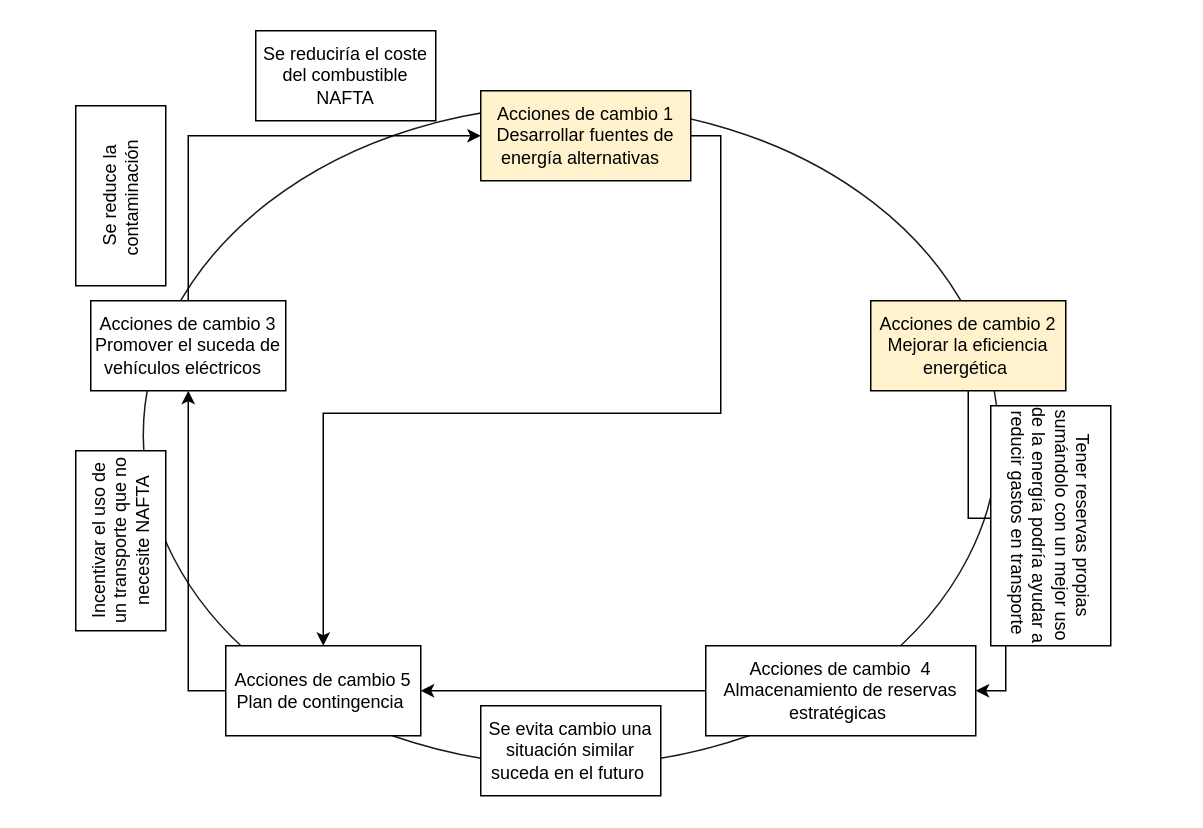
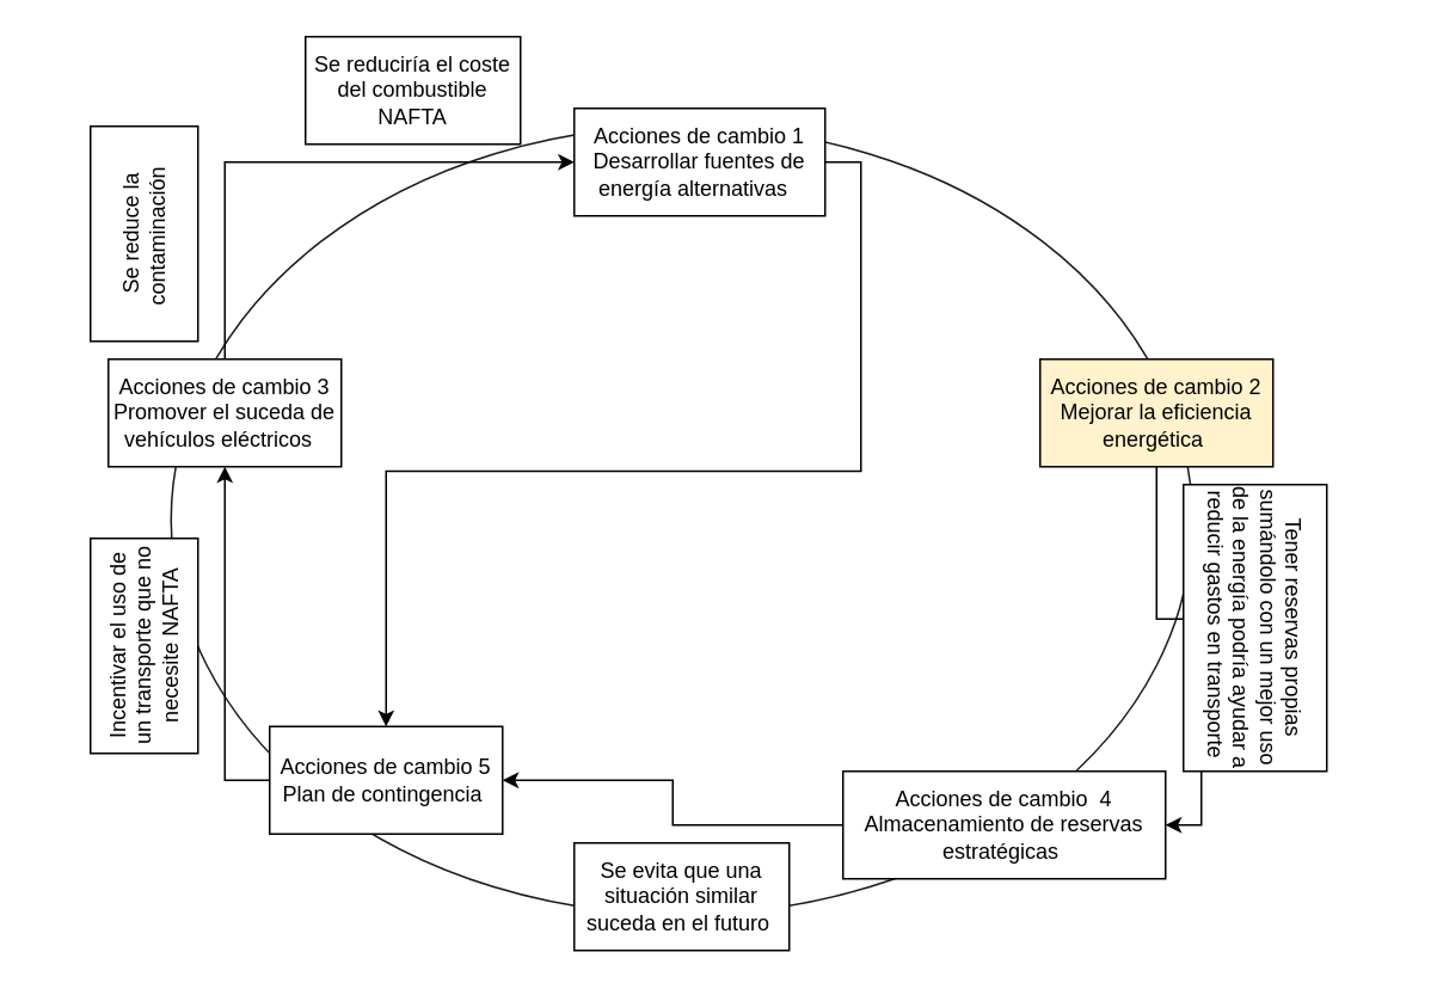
- <mxCell id="4" value="&lt;font style=&quot;vertical-align: inherit;&quot;&gt;&lt;font style=&quot;vertical-align: inherit;&quot;&gt;&lt;font style=&quot;vertical-align: inherit;&quot;&gt;&lt;font style=&quot;vertical-align: inherit;&quot;&gt;&lt;font style=&quot;vertical-align: inherit;&quot;&gt;&lt;font style=&quot;vertical-align: inherit;&quot;&gt;Acciones de cambio 1&lt;/font&gt;&lt;/font&gt;&lt;br&gt;&lt;font style=&quot;vertical-align: inherit;&quot;&gt;&lt;font style=&quot;vertical-align: inherit;&quot;&gt;Desarrollar fuentes de energía alternativas&amp;nbsp;&amp;nbsp;&lt;/font&gt;&lt;/font&gt;&lt;/font&gt;&lt;/font&gt;&lt;/font&gt;&lt;/font&gt;" style="rounded=0;whiteSpace=wrap;html=1;fillColor=#fff2cc;" vertex="1" parent="1"><mxGeometry x="320" y="60" width="140" height="60" as="geometry" /></mxCell>
+ <mxCell id="4" value="&lt;font style=&quot;vertical-align: inherit;&quot;&gt;&lt;font style=&quot;vertical-align: inherit;&quot;&gt;&lt;font style=&quot;vertical-align: inherit;&quot;&gt;&lt;font style=&quot;vertical-align: inherit;&quot;&gt;&lt;font style=&quot;vertical-align: inherit;&quot;&gt;&lt;font style=&quot;vertical-align: inherit;&quot;&gt;Acciones de cambio 1&lt;/font&gt;&lt;/font&gt;&lt;br&gt;&lt;font style=&quot;vertical-align: inherit;&quot;&gt;&lt;font style=&quot;vertical-align: inherit;&quot;&gt;Desarrollar fuentes de energía alternativas&amp;nbsp;&amp;nbsp;&lt;/font&gt;&lt;/font&gt;&lt;/font&gt;&lt;/font&gt;&lt;/font&gt;&lt;/font&gt;" style="rounded=0;whiteSpace=wrap;html=1;" vertex="1" parent="1"><mxGeometry x="320" y="60" width="140" height="60" as="geometry" /></mxCell>
- <mxCell id="12" value="&lt;font style=&quot;vertical-align: inherit;&quot;&gt;&lt;font style=&quot;vertical-align: inherit;&quot;&gt;&lt;font style=&quot;vertical-align: inherit;&quot;&gt;&lt;font style=&quot;vertical-align: inherit;&quot;&gt;Acciones de cambio 5&lt;br&gt;Plan de contingencia&amp;nbsp;&lt;/font&gt;&lt;/font&gt;&lt;/font&gt;&lt;/font&gt;" style="rounded=0;whiteSpace=wrap;html=1;" vertex="1" parent="1"><mxGeometry x="150" y="430" width="130" height="60" as="geometry" /></mxCell>
+ <mxCell id="12" value="&lt;font style=&quot;vertical-align: inherit;&quot;&gt;&lt;font style=&quot;vertical-align: inherit;&quot;&gt;&lt;font style=&quot;vertical-align: inherit;&quot;&gt;&lt;font style=&quot;vertical-align: inherit;&quot;&gt;Acciones de cambio 5&lt;br&gt;Plan de contingencia&amp;nbsp;&lt;/font&gt;&lt;/font&gt;&lt;/font&gt;&lt;/font&gt;" style="rounded=0;whiteSpace=wrap;html=1;" vertex="1" parent="1"><mxGeometry x="150" y="405" width="130" height="60" as="geometry" /></mxCell>
- <mxCell id="15" value="&lt;font style=&quot;vertical-align: inherit;&quot;&gt;&lt;font style=&quot;vertical-align: inherit;&quot;&gt;Se evita cambio una situación similar suceda en el futuro&amp;nbsp;&lt;/font&gt;&lt;/font&gt;" style="rounded=0;whiteSpace=wrap;html=1;" vertex="1" parent="1"><mxGeometry x="320" y="470" width="120" height="60" as="geometry" /></mxCell>
+ <mxCell id="15" value="&lt;font style=&quot;vertical-align: inherit;&quot;&gt;&lt;font style=&quot;vertical-align: inherit;&quot;&gt;Se evita que una situación similar suceda en el futuro&amp;nbsp;&lt;/font&gt;&lt;/font&gt;" style="rounded=0;whiteSpace=wrap;html=1;" vertex="1" parent="1"><mxGeometry x="320" y="470" width="120" height="60" as="geometry" /></mxCell>
